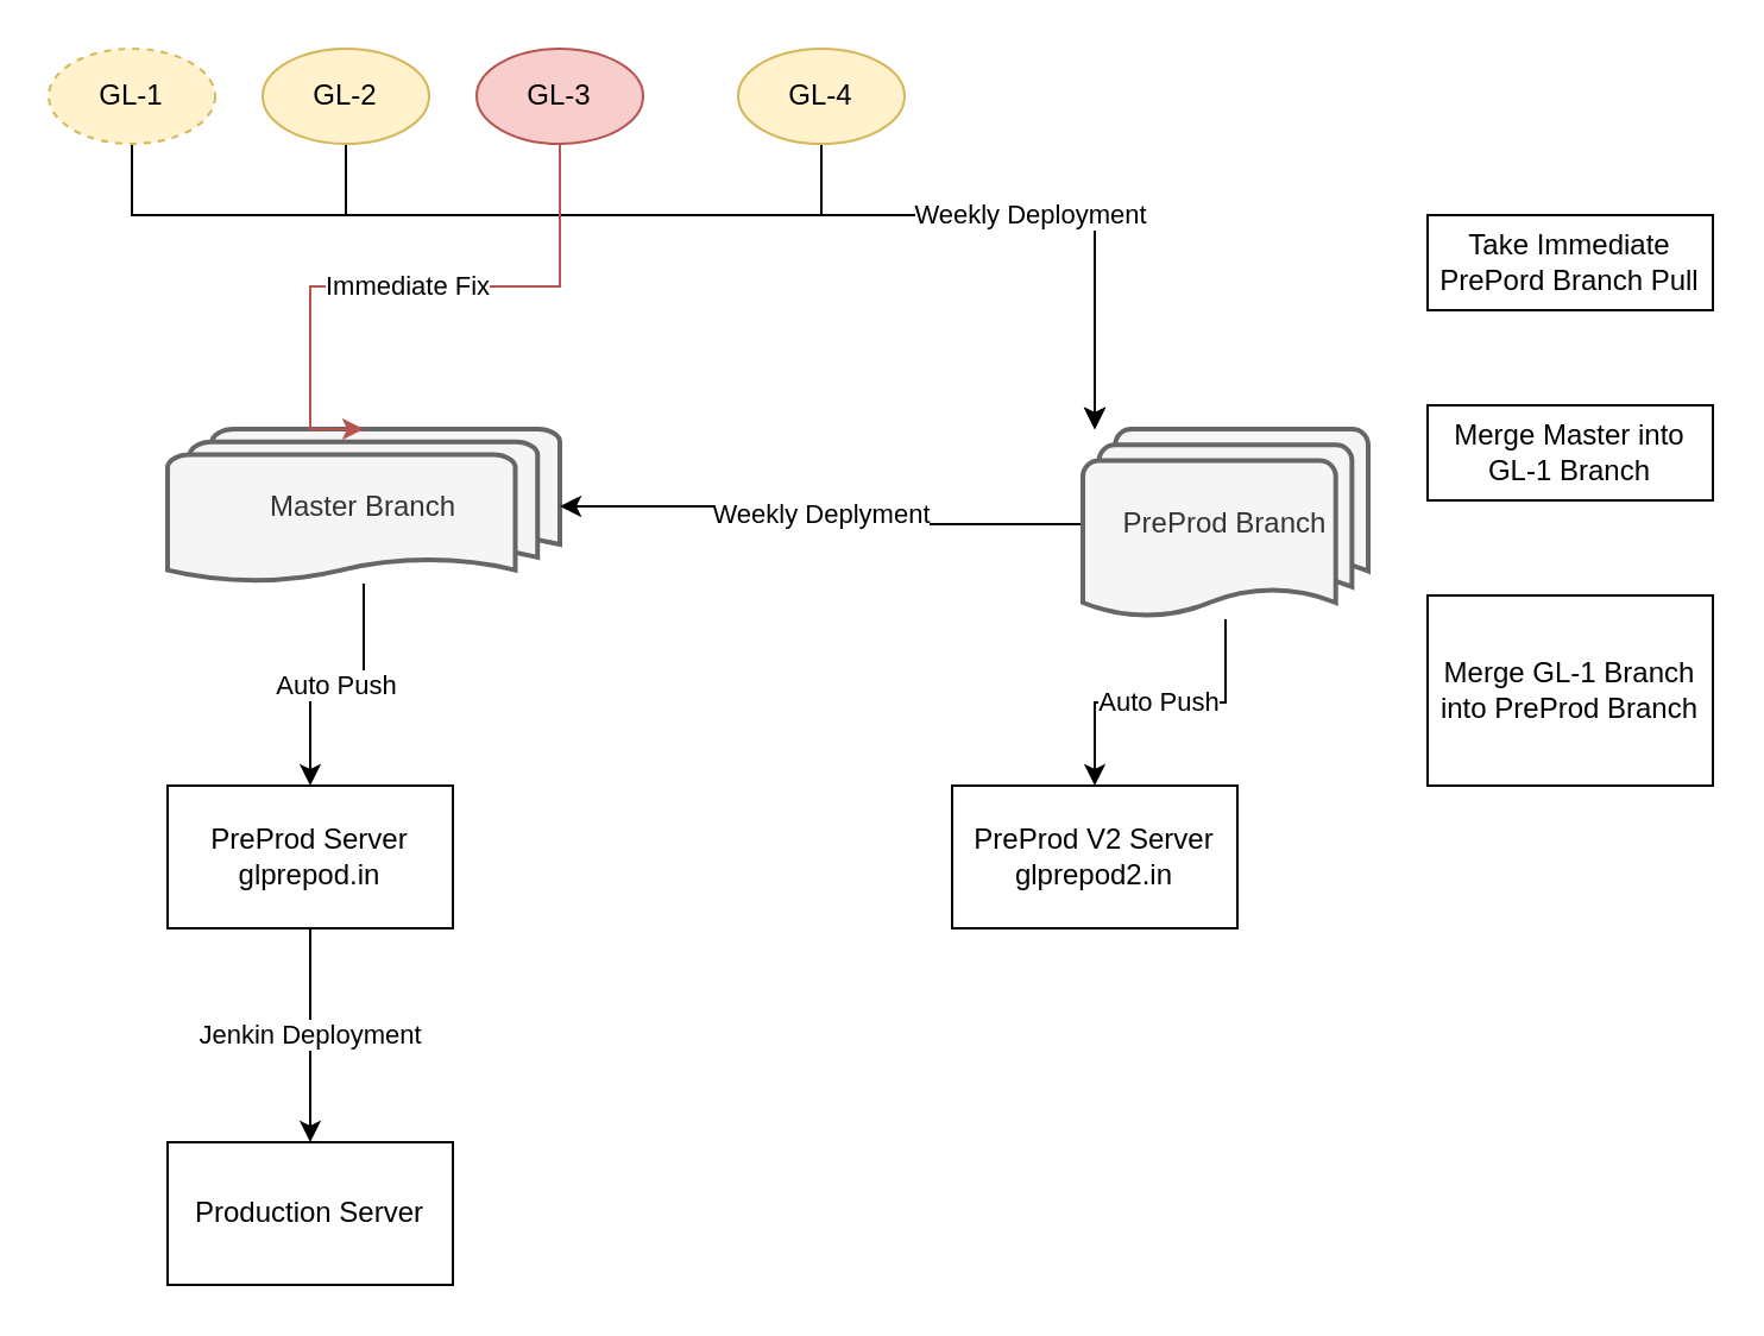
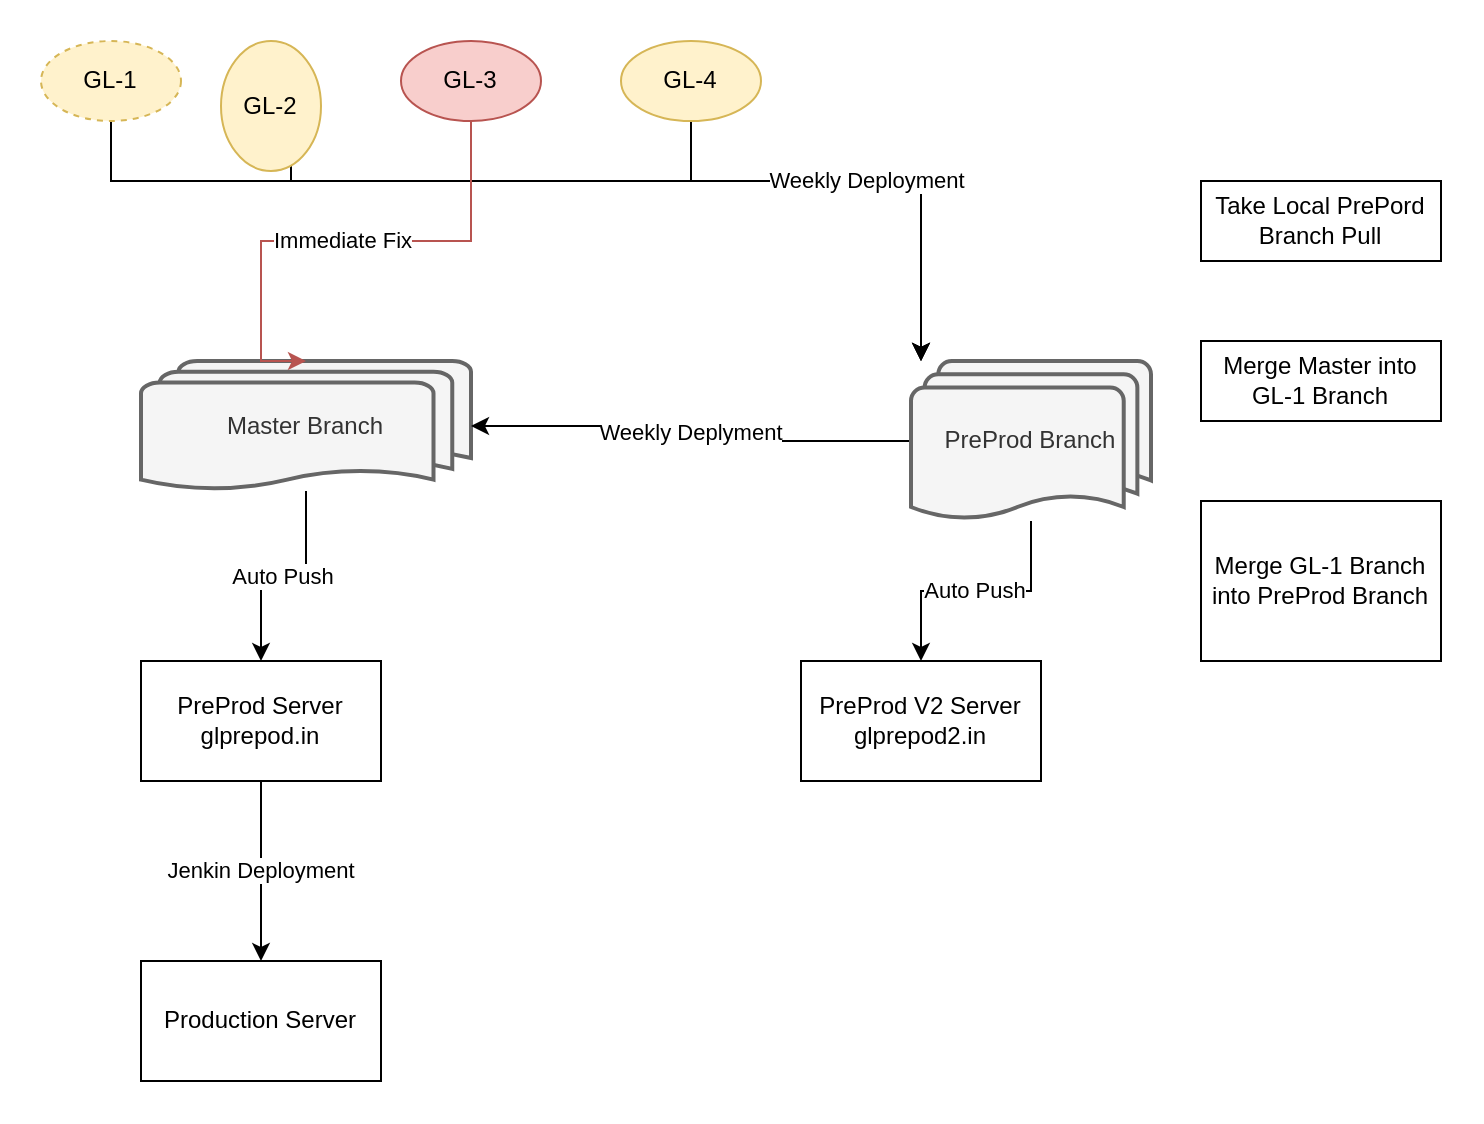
- <mxCell id="13" value="GL-2" style="ellipse;whiteSpace=wrap;html=1;fillColor=#fff2cc;strokeColor=#d6b656;" parent="1" vertex="1"><mxGeometry x="110" y="20" width="70" height="40" as="geometry" /></mxCell>
+ <mxCell id="13" value="GL-2" style="ellipse;whiteSpace=wrap;html=1;fillColor=#fff2cc;strokeColor=#d6b656;" parent="1" vertex="1"><mxGeometry x="110" y="20" width="50" height="65" as="geometry" /></mxCell>
- <mxCell id="19" value="Take Immediate PrePord Branch Pull" style="rounded=0;whiteSpace=wrap;html=1;" parent="1" vertex="1"><mxGeometry x="600" y="90" width="120" height="40" as="geometry" /></mxCell>
+ <mxCell id="19" value="Take Local PrePord Branch Pull" style="rounded=0;whiteSpace=wrap;html=1;" parent="1" vertex="1"><mxGeometry x="600" y="90" width="120" height="40" as="geometry" /></mxCell>
